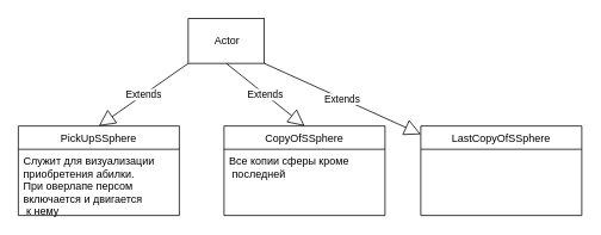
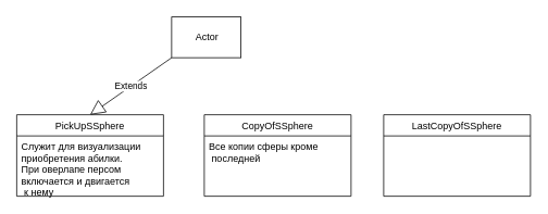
- <mxCell id="4" value="Extends" style="endArrow=block;endSize=16;endFill=0;html=1;exitX=0.5;exitY=1;exitDx=0;exitDy=0;entryX=0.5;entryY=0;entryDx=0;entryDy=0;" edge="1" parent="1" source="2" target="9"><mxGeometry width="160" relative="1" as="geometry"><mxPoint x="330" y="190" as="sourcePoint" /><mxPoint x="346.579" y="270" as="targetPoint" /></mxGeometry></mxCell>
- <mxCell id="5" value="Extends" style="endArrow=block;endSize=16;endFill=0;html=1;exitX=1;exitY=1;exitDx=0;exitDy=0;" edge="1" parent="1" source="2" target="10"><mxGeometry width="160" relative="1" as="geometry"><mxPoint x="470" y="190" as="sourcePoint" /><mxPoint x="460" y="270" as="targetPoint" /></mxGeometry></mxCell>
